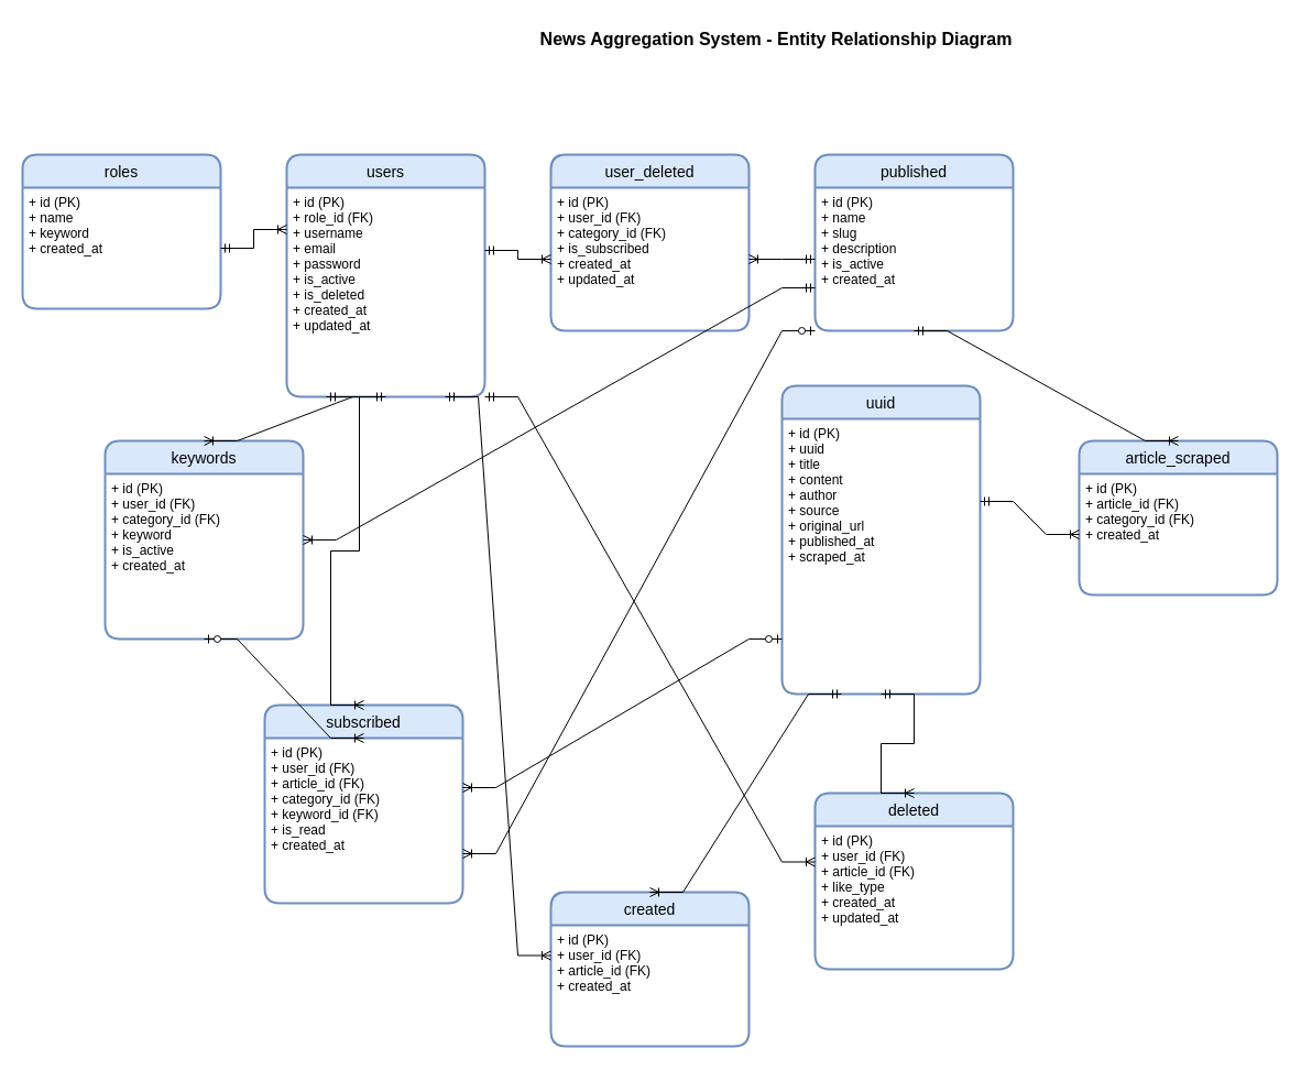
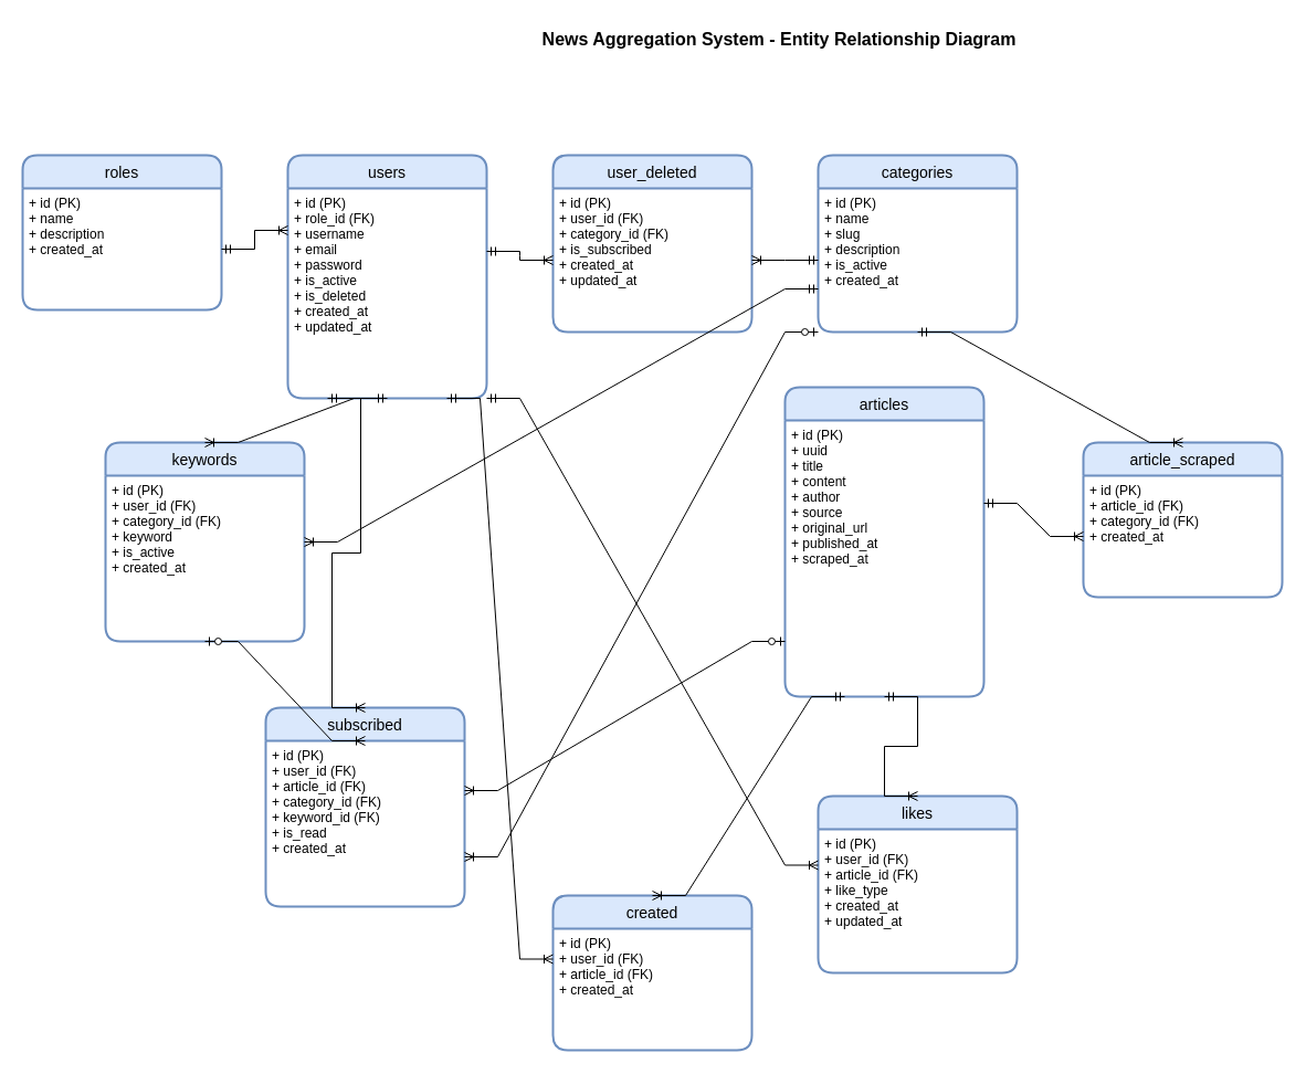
- <mxCell id="9" value="published" style="swimlane;childLayout=stackLayout;horizontal=1;startSize=30;horizontalStack=0;rounded=1;fontSize=14;fontStyle=0;strokeWidth=2;resizeParent=0;resizeLast=1;shadow=0;dashed=0;align=center;fillColor=#dae8fc;strokeColor=#6c8ebf;" parent="1" vertex="1"><mxGeometry x="740" y="140" width="180" height="160" as="geometry" /></mxCell>
+ <mxCell id="9" value="categories" style="swimlane;childLayout=stackLayout;horizontal=1;startSize=30;horizontalStack=0;rounded=1;fontSize=14;fontStyle=0;strokeWidth=2;resizeParent=0;resizeLast=1;shadow=0;dashed=0;align=center;fillColor=#dae8fc;strokeColor=#6c8ebf;" parent="1" vertex="1"><mxGeometry x="740" y="140" width="180" height="160" as="geometry" /></mxCell>
- <mxCell id="4" value="+ id (PK)&#10;+ name&#10;+ keyword&#10;+ created_at" style="align=left;strokeColor=none;fillColor=none;spacingLeft=4;fontSize=12;verticalAlign=top;resizable=0;rotatable=0;part=1;" parent="3" vertex="1"><mxGeometry y="30" width="180" height="110" as="geometry" /></mxCell>
+ <mxCell id="4" value="+ id (PK)&#10;+ name&#10;+ description&#10;+ created_at" style="align=left;strokeColor=none;fillColor=none;spacingLeft=4;fontSize=12;verticalAlign=top;resizable=0;rotatable=0;part=1;" parent="3" vertex="1"><mxGeometry y="30" width="180" height="110" as="geometry" /></mxCell>
- <mxCell id="13" value="uuid" style="swimlane;childLayout=stackLayout;horizontal=1;startSize=30;horizontalStack=0;rounded=1;fontSize=14;fontStyle=0;strokeWidth=2;resizeParent=0;resizeLast=1;shadow=0;dashed=0;align=center;fillColor=#dae8fc;strokeColor=#6c8ebf;" parent="1" vertex="1"><mxGeometry x="710" y="350" width="180" height="280" as="geometry" /></mxCell>
+ <mxCell id="13" value="articles" style="swimlane;childLayout=stackLayout;horizontal=1;startSize=30;horizontalStack=0;rounded=1;fontSize=14;fontStyle=0;strokeWidth=2;resizeParent=0;resizeLast=1;shadow=0;dashed=0;align=center;fillColor=#dae8fc;strokeColor=#6c8ebf;" parent="1" vertex="1"><mxGeometry x="710" y="350" width="180" height="280" as="geometry" /></mxCell>
- <mxCell id="21" value="deleted" style="swimlane;childLayout=stackLayout;horizontal=1;startSize=30;horizontalStack=0;rounded=1;fontSize=14;fontStyle=0;strokeWidth=2;resizeParent=0;resizeLast=1;shadow=0;dashed=0;align=center;fillColor=#dae8fc;strokeColor=#6c8ebf;" parent="1" vertex="1"><mxGeometry x="740" y="720" width="180" height="160" as="geometry" /></mxCell>
+ <mxCell id="21" value="likes" style="swimlane;childLayout=stackLayout;horizontal=1;startSize=30;horizontalStack=0;rounded=1;fontSize=14;fontStyle=0;strokeWidth=2;resizeParent=0;resizeLast=1;shadow=0;dashed=0;align=center;fillColor=#dae8fc;strokeColor=#6c8ebf;" parent="1" vertex="1"><mxGeometry x="740" y="720" width="180" height="160" as="geometry" /></mxCell>
